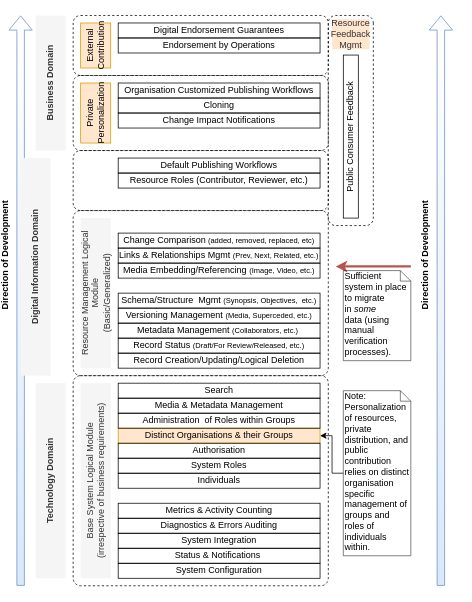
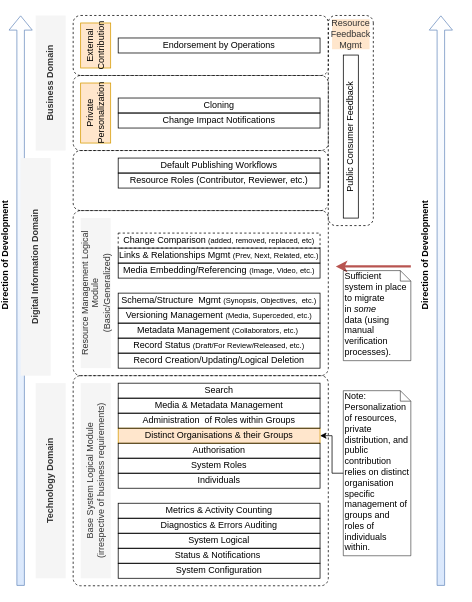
- <mxCell id="39" value="Digital Endorsement Guarantees" style="rounded=0;whiteSpace=wrap;html=1;strokeColor=#000000;fillColor=none;gradientColor=#FAFAFA;fontSize=12;fontColor=#000000;align=center;" vertex="1" parent="38"><mxGeometry x="60" y="10" width="269" height="20" as="geometry" /></mxCell>
- <mxCell id="35" value="Organisation Customized Publishing Workflows" style="rounded=0;whiteSpace=wrap;html=1;strokeColor=#000000;fillColor=none;gradientColor=#FAFAFA;fontSize=12;fontColor=#000000;align=center;" vertex="1" parent="33"><mxGeometry x="60" y="10" width="269" height="20" as="geometry" /></mxCell>
- <mxCell id="26" value="Change Comparison&lt;font style=&quot;font-size: 10px&quot;&gt; (added, removed, replaced, etc)&lt;/font&gt;" style="rounded=0;whiteSpace=wrap;html=1;strokeColor=#000000;fillColor=none;gradientColor=#FAFAFA;fontSize=12;fontColor=#000000;align=center;" vertex="1" parent="17"><mxGeometry x="60" y="30" width="269" height="20" as="geometry" /></mxCell>
+ <mxCell id="26" value="Change Comparison&lt;font style=&quot;font-size: 10px&quot;&gt; (added, removed, replaced, etc)&lt;/font&gt;" style="rounded=0;whiteSpace=wrap;html=1;strokeColor=#000000;fillColor=none;gradientColor=#FAFAFA;fontSize=12;fontColor=#000000;align=center;dashed=1;" vertex="1" parent="17"><mxGeometry x="60" y="30" width="269" height="20" as="geometry" /></mxCell>
- <mxCell id="10" value="System Integration" style="rounded=0;whiteSpace=wrap;html=1;strokeColor=#000000;fillColor=none;gradientColor=#FAFAFA;fontSize=12;fontColor=#000000;align=center;" vertex="1" parent="2"><mxGeometry x="60" y="210" width="269" height="20" as="geometry" /></mxCell>
+ <mxCell id="10" value="System Logical" style="rounded=0;whiteSpace=wrap;html=1;strokeColor=#000000;fillColor=none;gradientColor=#FAFAFA;fontSize=12;fontColor=#000000;align=center;" vertex="1" parent="2"><mxGeometry x="60" y="210" width="269" height="20" as="geometry" /></mxCell>
